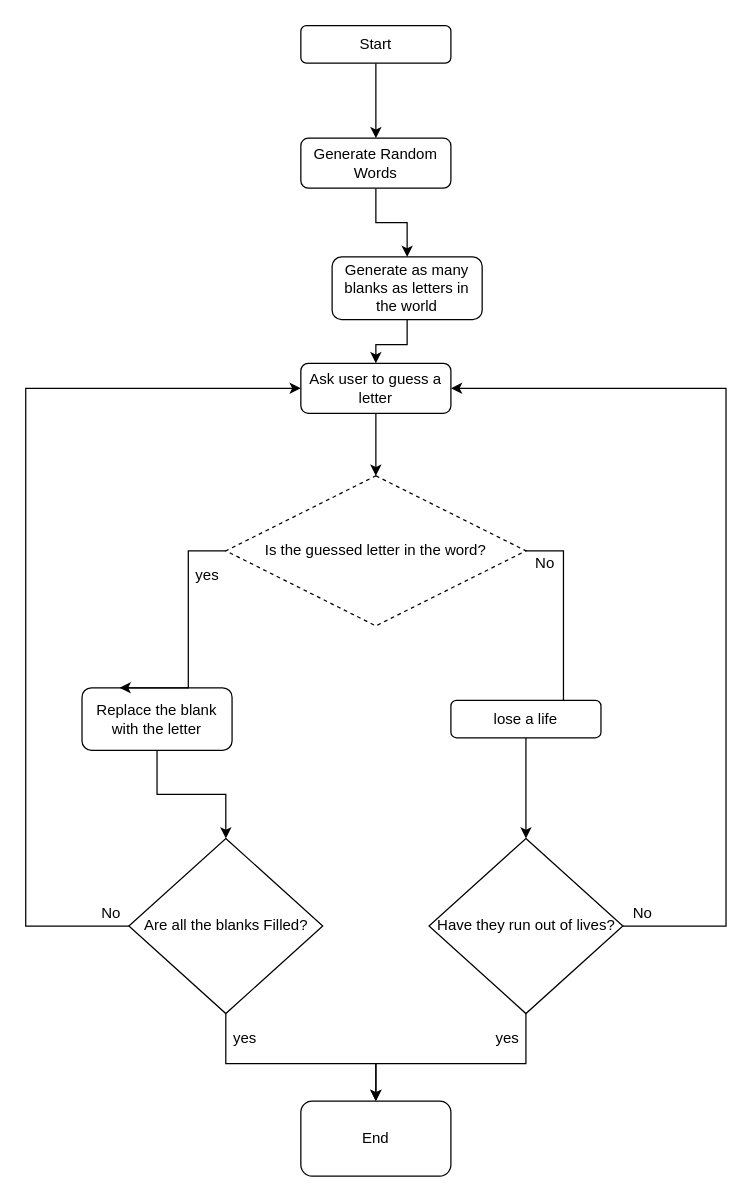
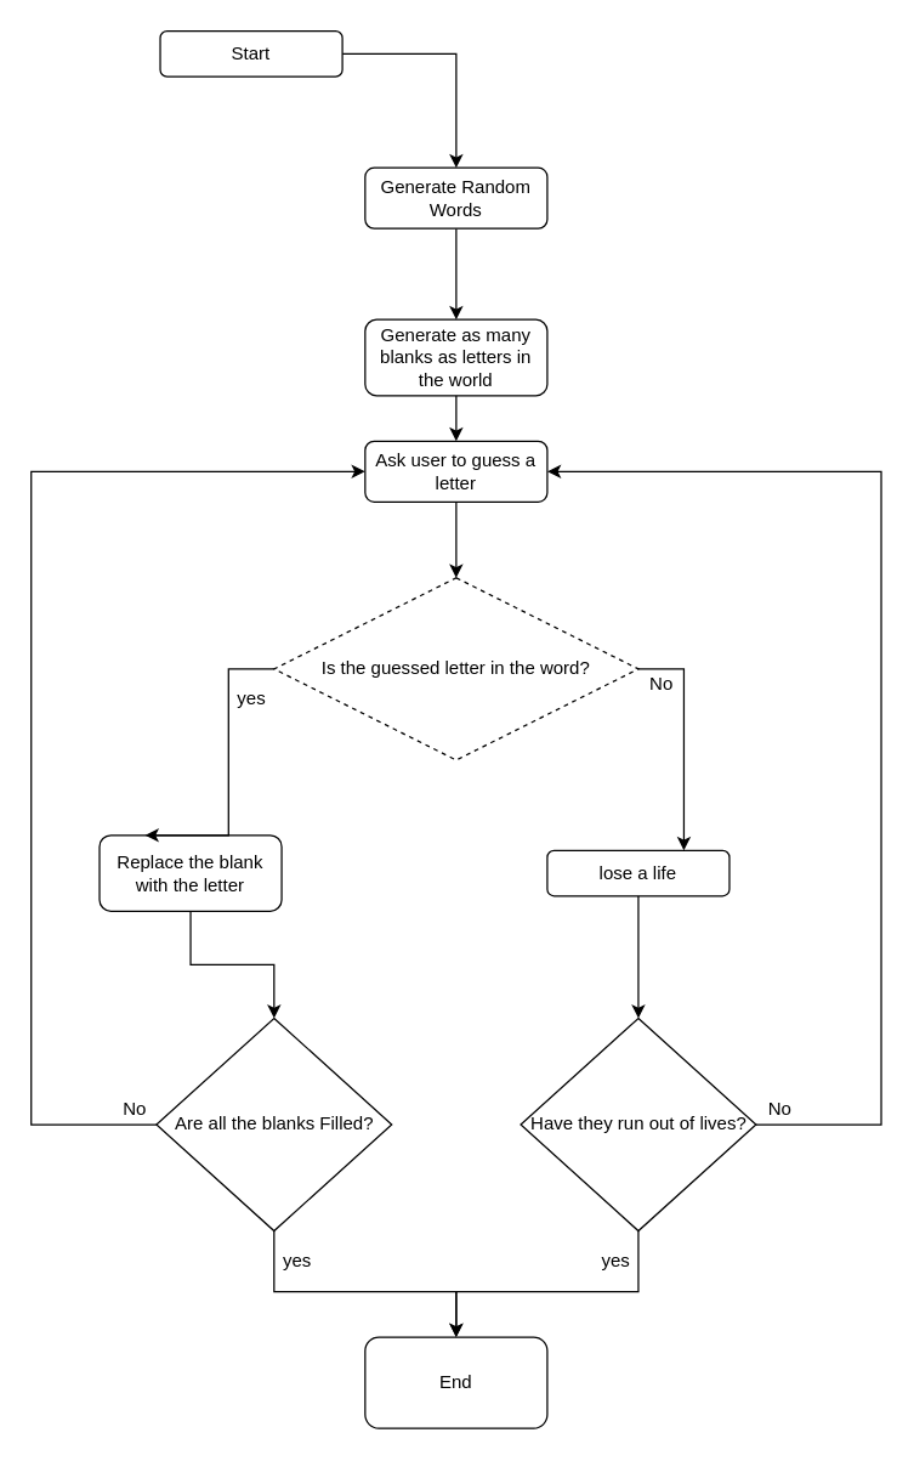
- <mxCell id="3" value="Start" style="rounded=1;whiteSpace=wrap;html=1;" parent="1" vertex="1"><mxGeometry x="240" y="20" width="120" height="30" as="geometry" /></mxCell>
+ <mxCell id="3" value="Start" style="rounded=1;whiteSpace=wrap;html=1;" parent="1" vertex="1"><mxGeometry x="105" y="20" width="120" height="30" as="geometry" /></mxCell>
- <mxCell id="7" value="Generate as many blanks as letters in the world" style="rounded=1;whiteSpace=wrap;html=1;" parent="1" vertex="1"><mxGeometry x="265" y="205" width="120" height="50" as="geometry" /></mxCell>
+ <mxCell id="7" value="Generate as many blanks as letters in the world" style="rounded=1;whiteSpace=wrap;html=1;" parent="1" vertex="1"><mxGeometry x="240" y="210" width="120" height="50" as="geometry" /></mxCell>
- <mxCell id="22" style="edgeStyle=orthogonalEdgeStyle;rounded=0;orthogonalLoop=1;jettySize=auto;html=1;entryX=0.75;entryY=0;entryDx=0;entryDy=0;endArrow=none;" parent="1" source="23" target="16" edge="1"><mxGeometry relative="1" as="geometry"><Array as="points"><mxPoint x="450" y="440" /></Array></mxGeometry></mxCell>
+ <mxCell id="22" style="edgeStyle=orthogonalEdgeStyle;rounded=0;orthogonalLoop=1;jettySize=auto;html=1;entryX=0.75;entryY=0;entryDx=0;entryDy=0;" parent="1" source="23" target="16" edge="1"><mxGeometry relative="1" as="geometry"><Array as="points"><mxPoint x="450" y="440" /></Array></mxGeometry></mxCell>
